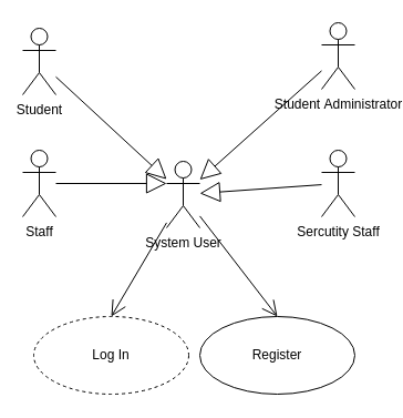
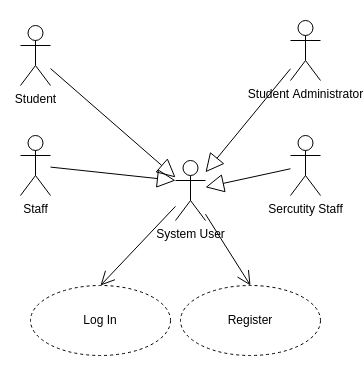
- <mxCell id="6" value="System User" style="shape=umlActor;verticalLabelPosition=bottom;verticalAlign=top;html=1;" vertex="1" parent="1"><mxGeometry x="150" y="145" width="30" height="60" as="geometry" /></mxCell>
+ <mxCell id="6" value="System User" style="shape=umlActor;verticalLabelPosition=bottom;verticalAlign=top;html=1;" vertex="1" parent="1"><mxGeometry x="175" y="160" width="30" height="60" as="geometry" /></mxCell>
- <mxCell id="14" value="Register" style="ellipse;whiteSpace=wrap;html=1;" vertex="1" parent="1"><mxGeometry x="180" y="285" width="140" height="70" as="geometry" /></mxCell>
+ <mxCell id="14" value="Register" style="ellipse;whiteSpace=wrap;html=1;dashed=1;" vertex="1" parent="1"><mxGeometry x="180" y="285" width="140" height="70" as="geometry" /></mxCell>
